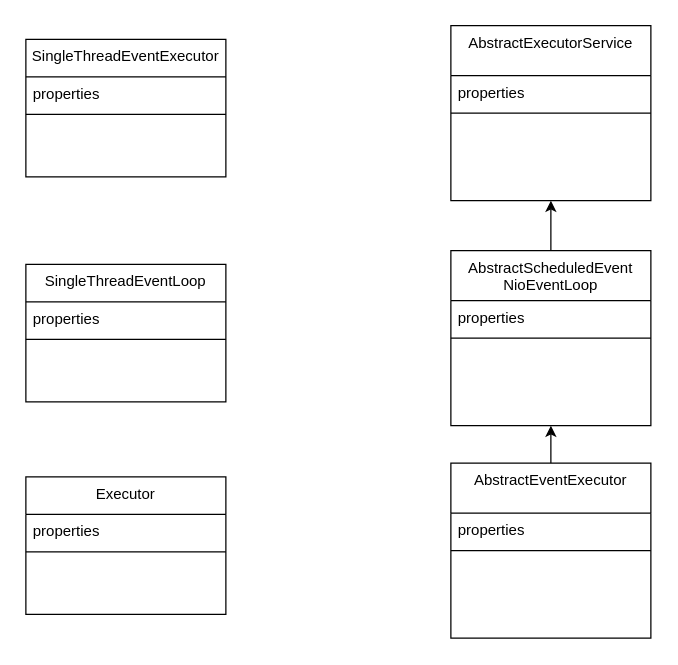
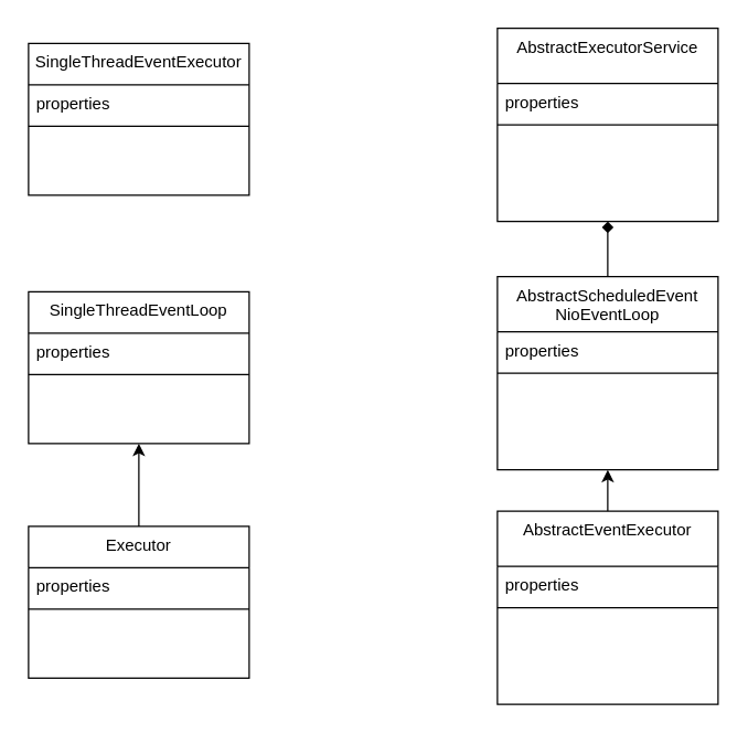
- <mxCell id="12" style="edgeStyle=orthogonalEdgeStyle;rounded=0;orthogonalLoop=1;jettySize=auto;html=1;entryX=0.5;entryY=1;entryDx=0;entryDy=0;" edge="1" parent="1" source="13" target="20"><mxGeometry relative="1" as="geometry" /></mxCell>
+ <mxCell id="12" style="edgeStyle=orthogonalEdgeStyle;rounded=0;orthogonalLoop=1;jettySize=auto;html=1;entryX=0.5;entryY=1;entryDx=0;entryDy=0;endArrow=diamond;" edge="1" parent="1" source="13" target="20"><mxGeometry relative="1" as="geometry" /></mxCell>
+ <mxCell id="2" style="edgeStyle=orthogonalEdgeStyle;rounded=0;orthogonalLoop=1;jettySize=auto;html=1;entryX=0.5;entryY=1;entryDx=0;entryDy=0;" edge="1" parent="1" source="3" target="6"><mxGeometry relative="1" as="geometry" /></mxCell>
